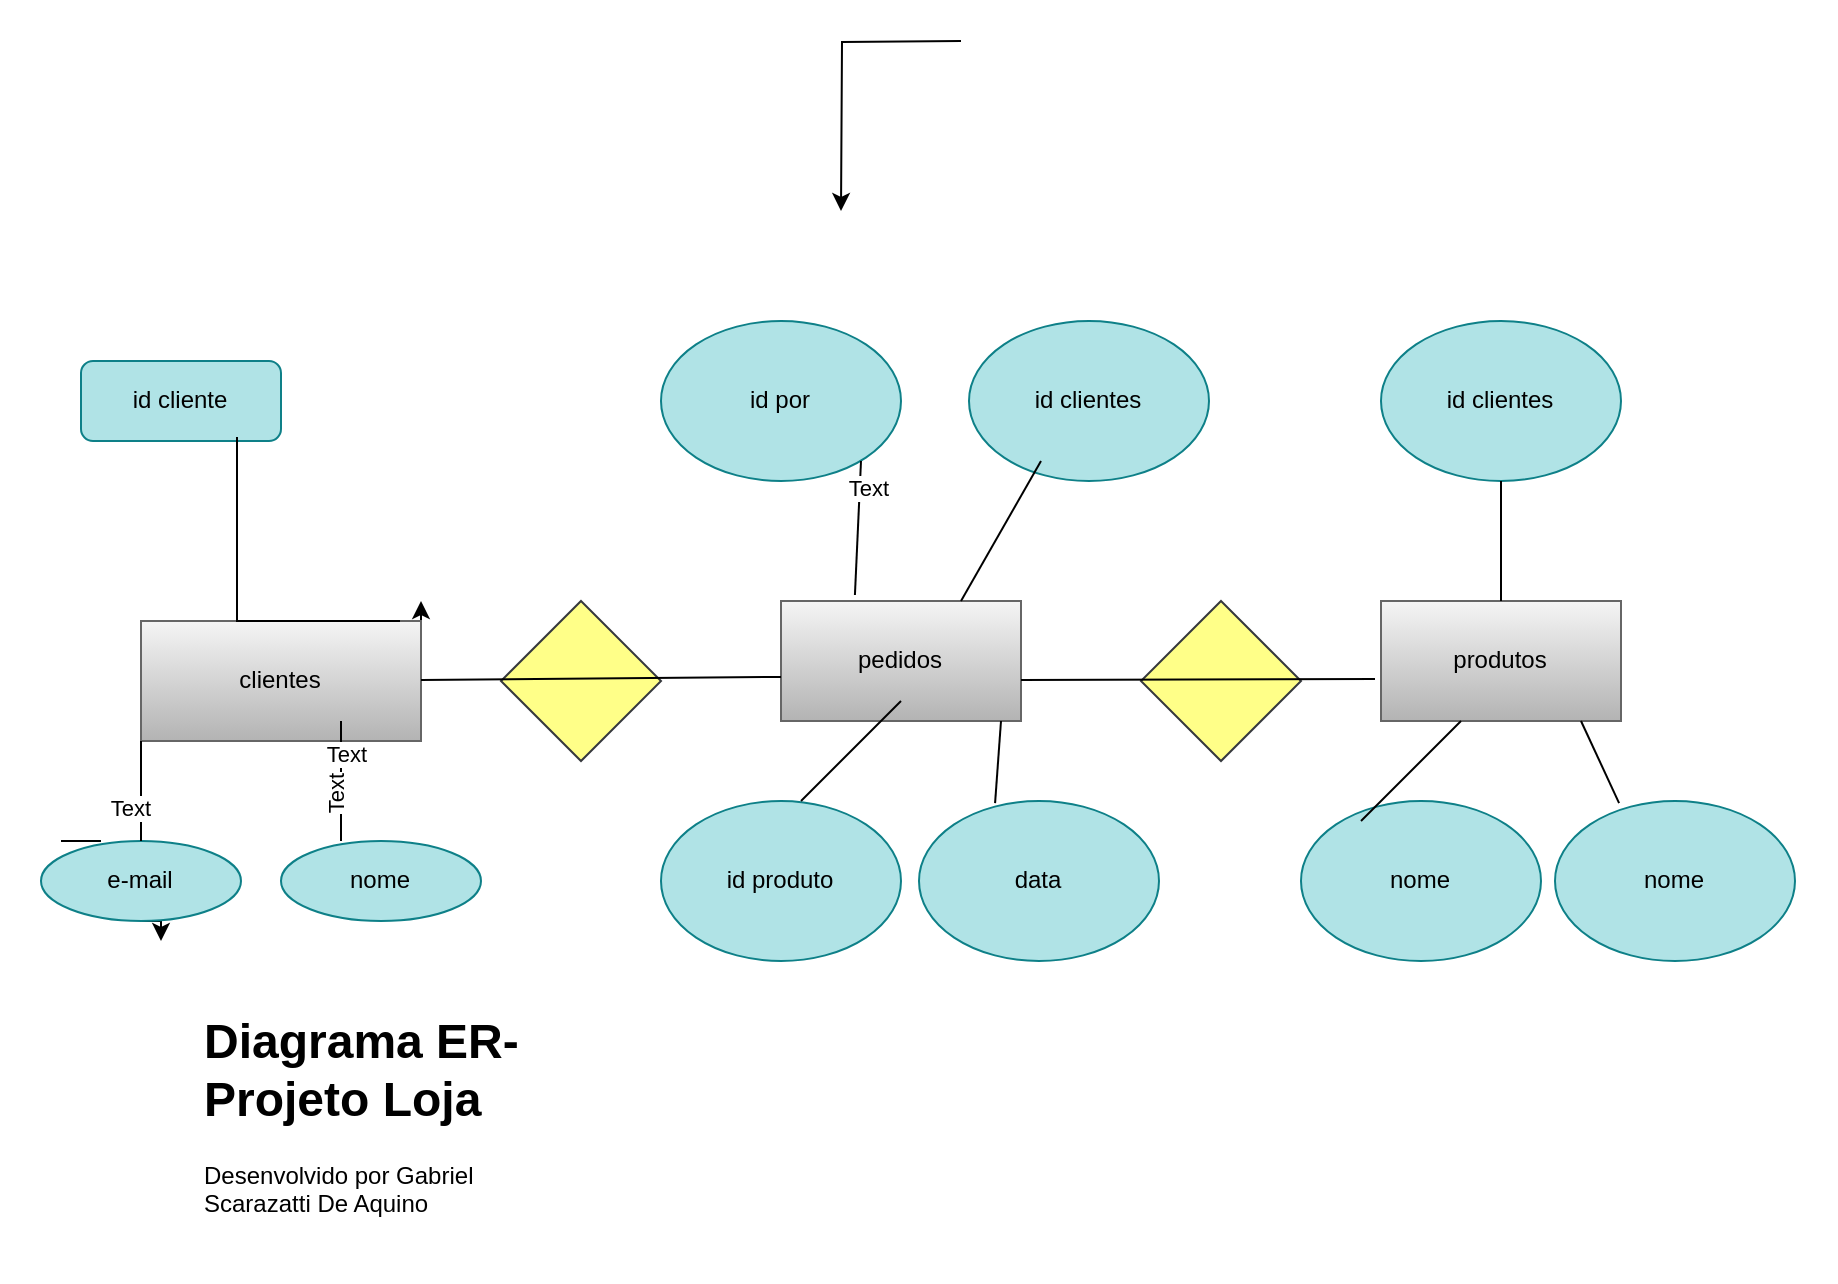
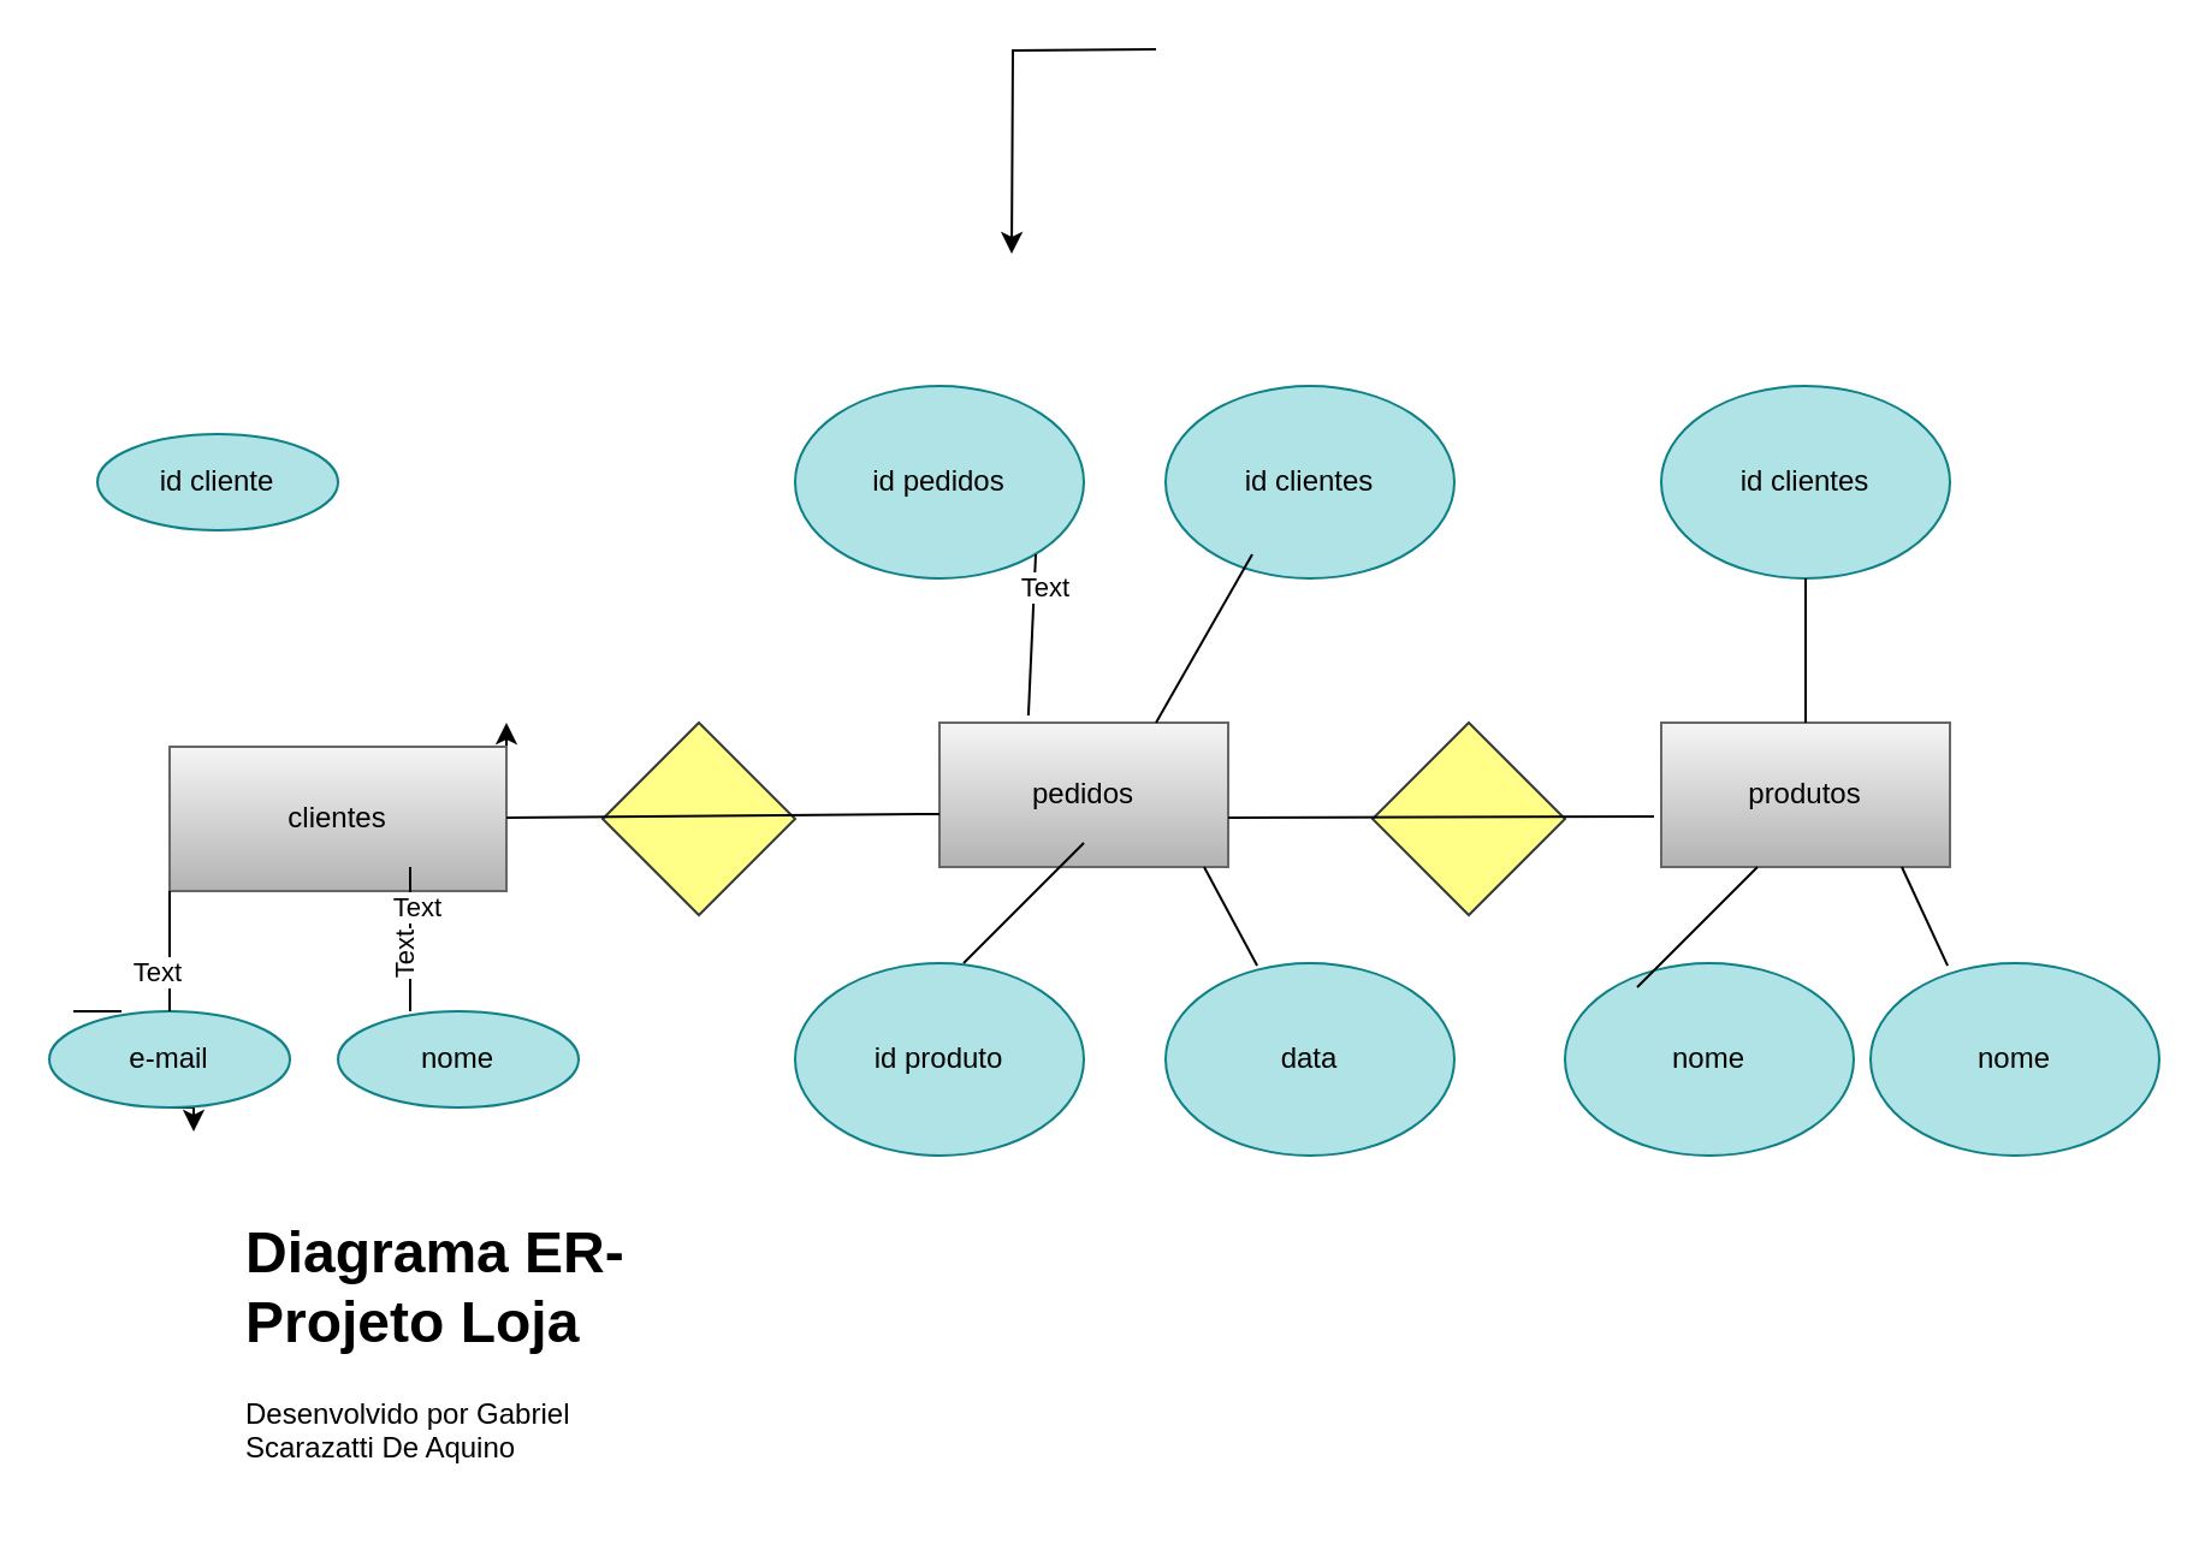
- <mxCell id="10" value="id cliente" style="whiteSpace=wrap;html=1;align=center;fillColor=#b0e3e6;strokeColor=#0e8088;rounded=1;" vertex="1" parent="1"><mxGeometry x="40" y="180" width="100" height="40" as="geometry" /></mxCell>
+ <mxCell id="10" value="id cliente" style="ellipse;whiteSpace=wrap;html=1;align=center;fillColor=#b0e3e6;strokeColor=#0e8088;" vertex="1" parent="1"><mxGeometry x="40" y="180" width="100" height="40" as="geometry" /></mxCell>
- <mxCell id="29" value="id por" style="ellipse;whiteSpace=wrap;html=1;fillColor=#b0e3e6;strokeColor=#0e8088;" vertex="1" parent="1"><mxGeometry x="330" y="160" width="120" height="80" as="geometry" /></mxCell>
+ <mxCell id="29" value="id pedidos" style="ellipse;whiteSpace=wrap;html=1;fillColor=#b0e3e6;strokeColor=#0e8088;" vertex="1" parent="1"><mxGeometry x="330" y="160" width="120" height="80" as="geometry" /></mxCell>
- <mxCell id="20" value="" style="endArrow=none;html=1;rounded=0;exitX=0.78;exitY=0.95;exitDx=0;exitDy=0;exitPerimeter=0;entryX=0.925;entryY=0;entryDx=0;entryDy=0;entryPerimeter=0;" edge="1" parent="1" source="10" target="5"><mxGeometry relative="1" as="geometry"><mxPoint x="130" y="280" as="sourcePoint" /><mxPoint x="340" y="380" as="targetPoint" /><Array as="points"><mxPoint x="118" y="310" /></Array></mxGeometry></mxCell>
- <mxCell id="26" value="data" style="ellipse;whiteSpace=wrap;html=1;fillColor=#b0e3e6;strokeColor=#0e8088;" vertex="1" parent="1"><mxGeometry x="459" y="400" width="120" height="80" as="geometry" /></mxCell>
+ <mxCell id="26" value="data" style="ellipse;whiteSpace=wrap;html=1;fillColor=#b0e3e6;strokeColor=#0e8088;" vertex="1" parent="1"><mxGeometry x="484" y="400" width="120" height="80" as="geometry" /></mxCell>
